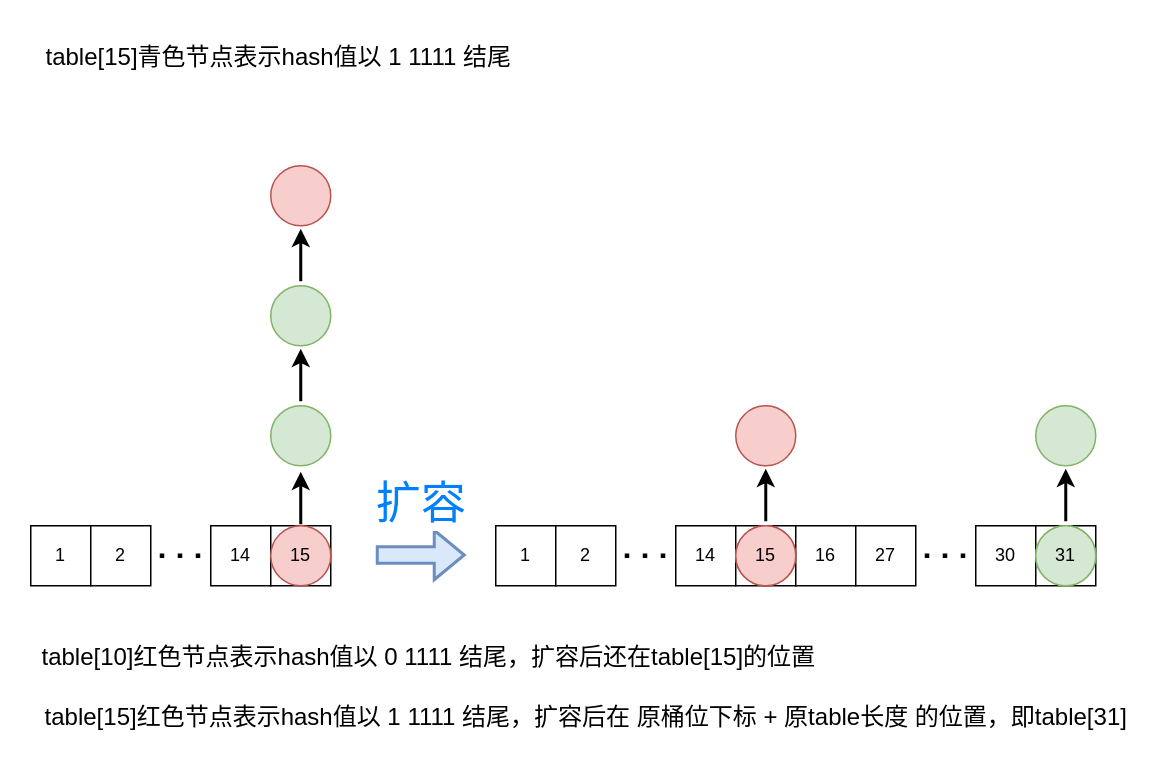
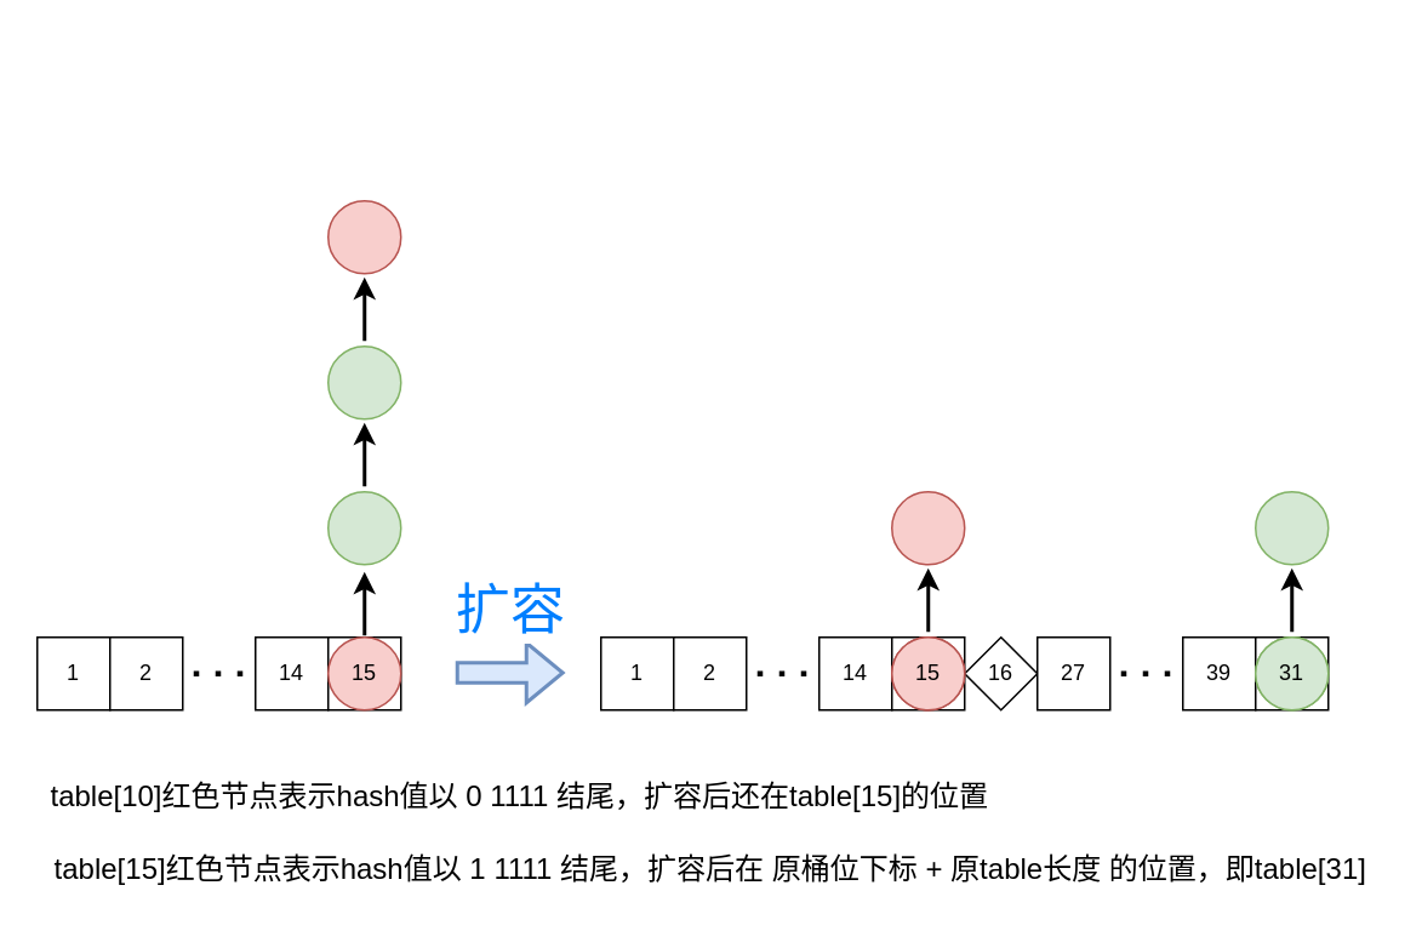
- <mxCell id="35" value="&lt;font style=&quot;font-size: 16px&quot;&gt;table[15]青色节点表示hash值以 1 1111 结尾&lt;/font&gt;" style="text;html=1;resizable=0;autosize=1;align=center;verticalAlign=middle;points=[];fillColor=none;strokeColor=none;rounded=0;labelBackgroundColor=default;fontSize=20;fontColor=default;" vertex="1" parent="1"><mxGeometry x="20" y="20" width="330" height="30" as="geometry" /></mxCell>
- <mxCell id="13" value="16" style="whiteSpace=wrap;html=1;aspect=fixed;fillColor=default;strokeColor=default;fontColor=default;" vertex="1" parent="1"><mxGeometry x="530" y="350" width="40" height="40" as="geometry" /></mxCell>
+ <mxCell id="13" value="16" style="rhombus;whiteSpace=wrap;html=1;aspect=fixed;fillColor=default;strokeColor=default;fontColor=default;" vertex="1" parent="1"><mxGeometry x="530" y="350" width="40" height="40" as="geometry" /></mxCell>
- <mxCell id="15" value="30" style="whiteSpace=wrap;html=1;aspect=fixed;fillColor=default;strokeColor=default;fontColor=default;" vertex="1" parent="1"><mxGeometry x="650" y="350" width="40" height="40" as="geometry" /></mxCell>
+ <mxCell id="15" value="39" style="whiteSpace=wrap;html=1;aspect=fixed;fillColor=default;strokeColor=default;fontColor=default;" vertex="1" parent="1"><mxGeometry x="650" y="350" width="40" height="40" as="geometry" /></mxCell>
